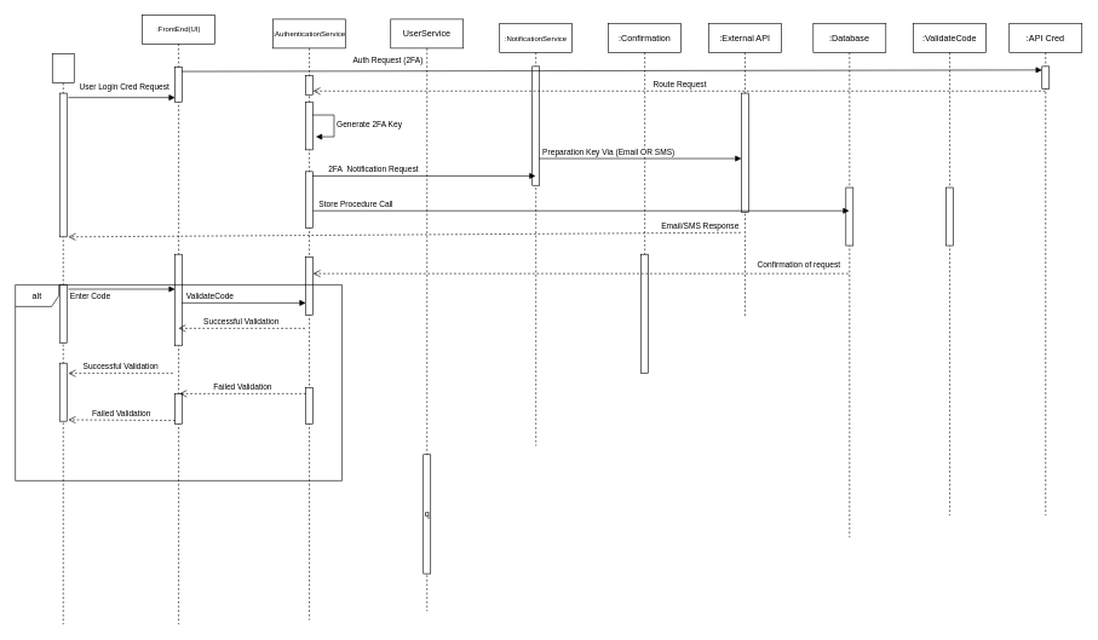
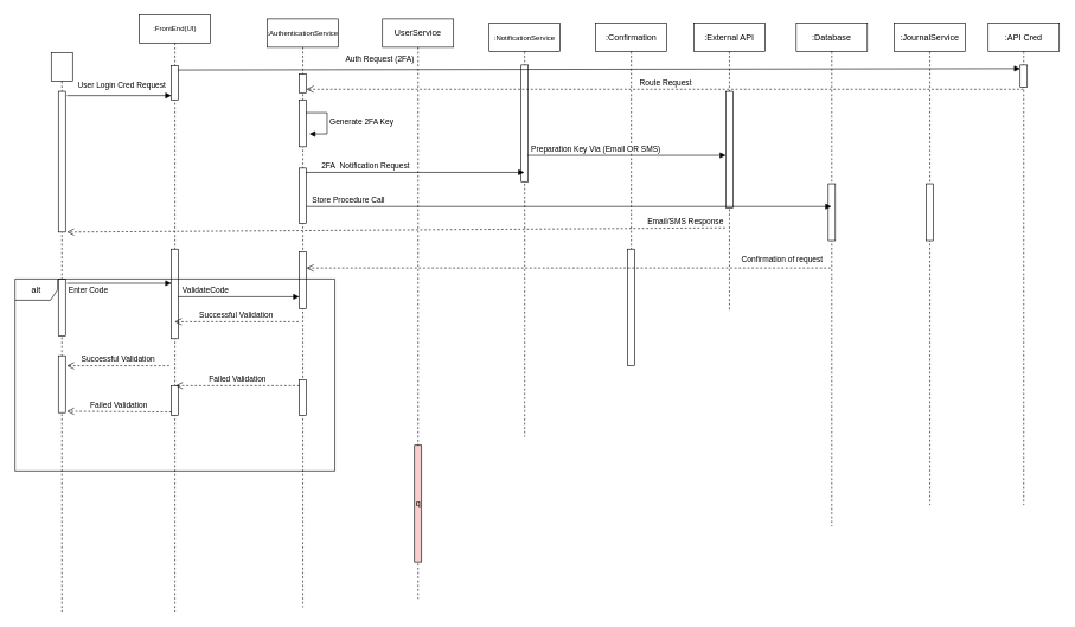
- <mxCell id="40" value=":ValidateCode" style="shape=umlLifeline;perimeter=lifelinePerimeter;whiteSpace=wrap;html=1;container=1;dropTarget=0;collapsible=0;recursiveResize=0;outlineConnect=0;portConstraint=eastwest;newEdgeStyle={&quot;curved&quot;:0,&quot;rounded&quot;:0};" vertex="1" parent="1"><mxGeometry x="1257" y="32" width="100" height="678" as="geometry" /></mxCell>
+ <mxCell id="40" value=":JournalService" style="shape=umlLifeline;perimeter=lifelinePerimeter;whiteSpace=wrap;html=1;container=1;dropTarget=0;collapsible=0;recursiveResize=0;outlineConnect=0;portConstraint=eastwest;newEdgeStyle={&quot;curved&quot;:0,&quot;rounded&quot;:0};" vertex="1" parent="1"><mxGeometry x="1257" y="32" width="100" height="678" as="geometry" /></mxCell>
- <mxCell id="39" value="q" style="html=1;points=[[0,0,0,0,5],[0,1,0,0,-5],[1,0,0,0,5],[1,1,0,0,-5]];perimeter=orthogonalPerimeter;outlineConnect=0;targetShapes=umlLifeline;portConstraint=eastwest;newEdgeStyle={&quot;curved&quot;:0,&quot;rounded&quot;:0};" vertex="1" parent="1"><mxGeometry x="582" y="626" width="10" height="164" as="geometry" /></mxCell>
+ <mxCell id="39" value="q" style="html=1;points=[[0,0,0,0,5],[0,1,0,0,-5],[1,0,0,0,5],[1,1,0,0,-5]];perimeter=orthogonalPerimeter;outlineConnect=0;targetShapes=umlLifeline;portConstraint=eastwest;newEdgeStyle={&quot;curved&quot;:0,&quot;rounded&quot;:0};fillColor=#f8cecc;" vertex="1" parent="1"><mxGeometry x="582" y="626" width="10" height="164" as="geometry" /></mxCell>
